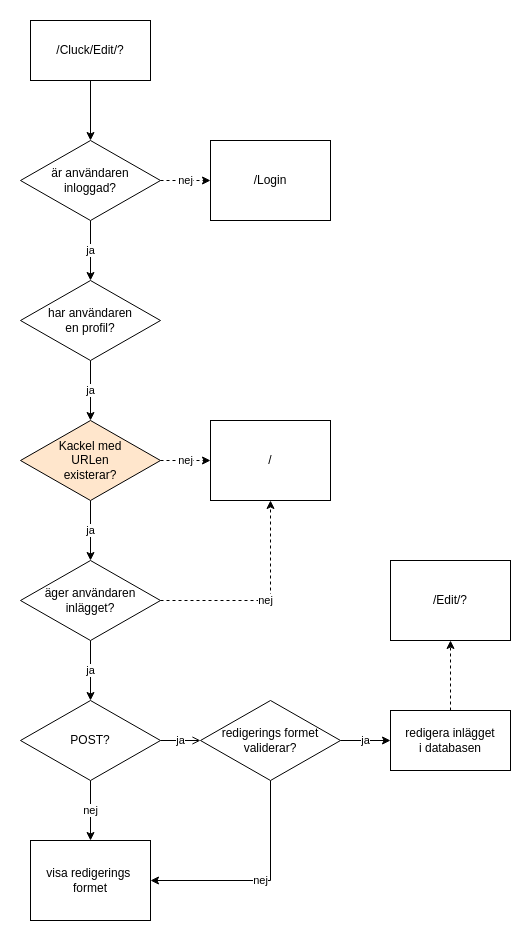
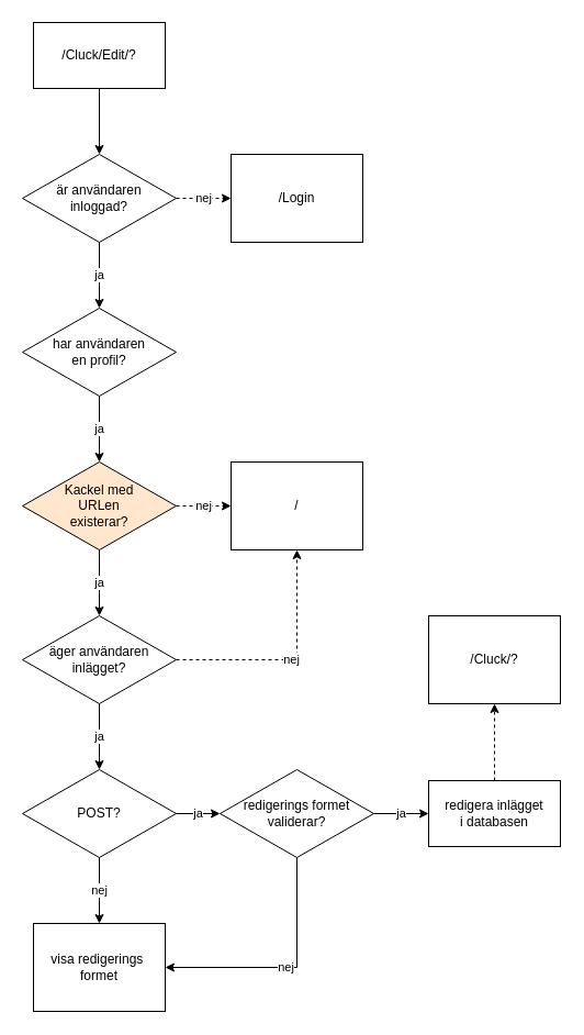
- <mxCell id="26" value="/Edit/?" style="whiteSpace=wrap;html=1;rounded=0;" vertex="1" parent="1"><mxGeometry x="390" y="560" width="120" height="80" as="geometry" /></mxCell>
+ <mxCell id="26" value="/Cluck/?" style="whiteSpace=wrap;html=1;rounded=0;" vertex="1" parent="1"><mxGeometry x="390" y="560" width="120" height="80" as="geometry" /></mxCell>
- <mxCell id="15" value="ja" style="edgeStyle=orthogonalEdgeStyle;rounded=0;orthogonalLoop=1;jettySize=auto;html=1;endArrow=open;" edge="1" parent="1" source="17" target="20"><mxGeometry relative="1" as="geometry" /></mxCell>
+ <mxCell id="15" value="ja" style="edgeStyle=orthogonalEdgeStyle;rounded=0;orthogonalLoop=1;jettySize=auto;html=1;" edge="1" parent="1" source="17" target="20"><mxGeometry relative="1" as="geometry" /></mxCell>
